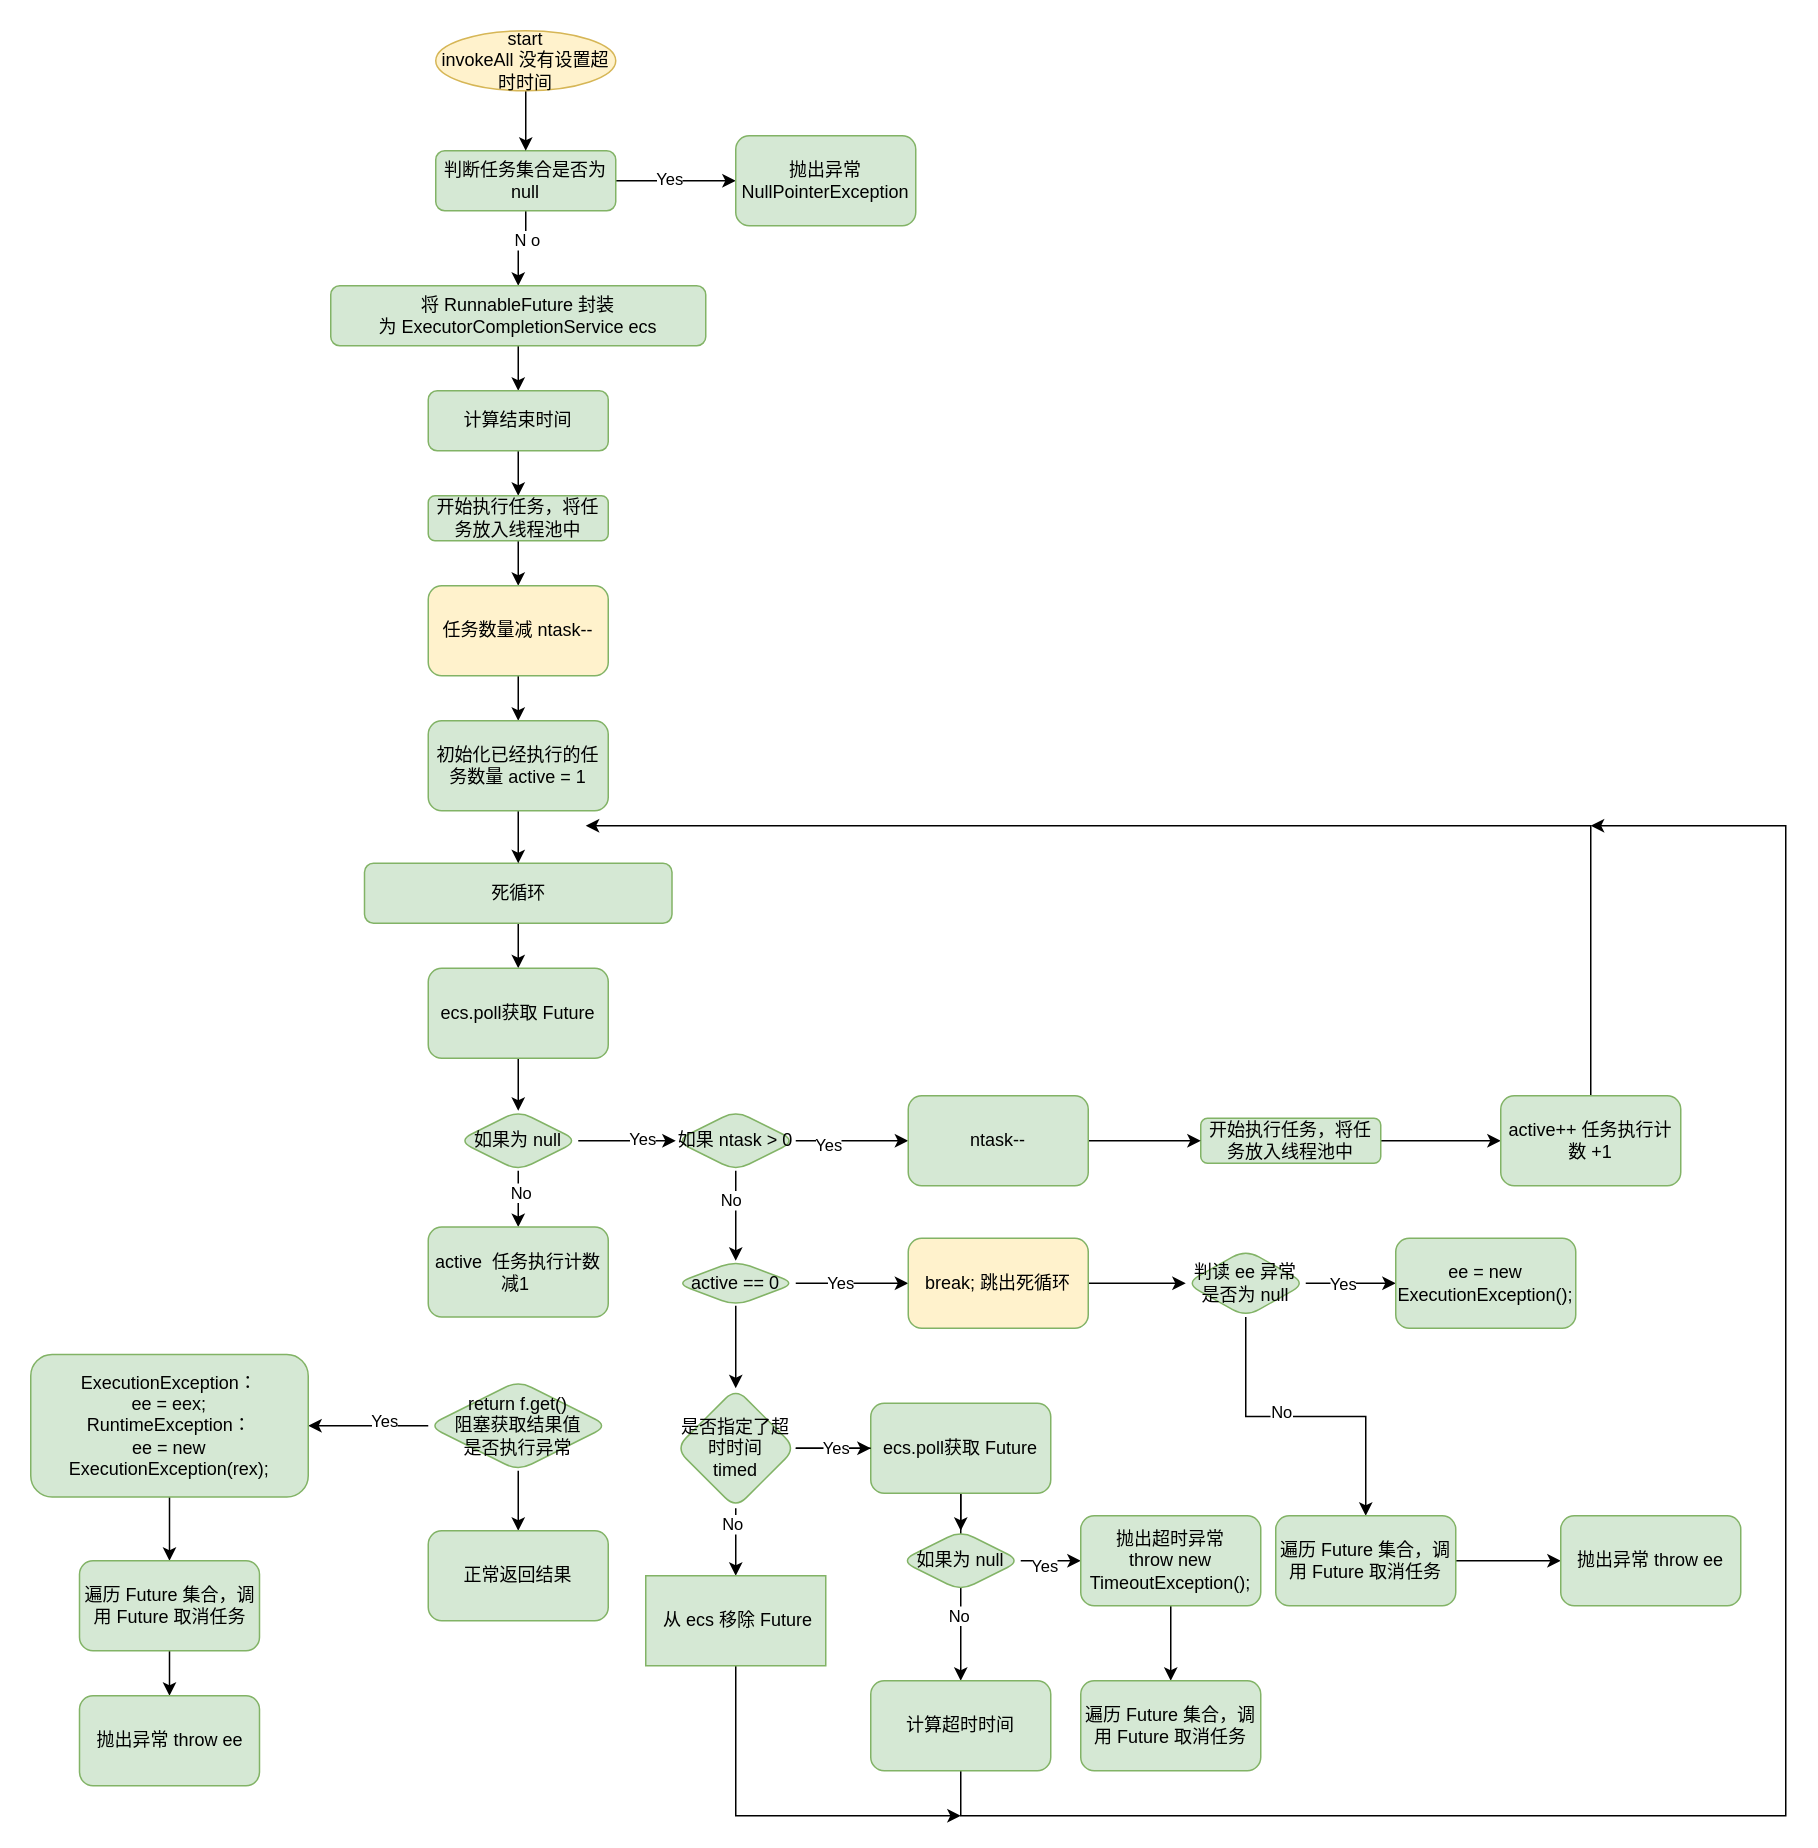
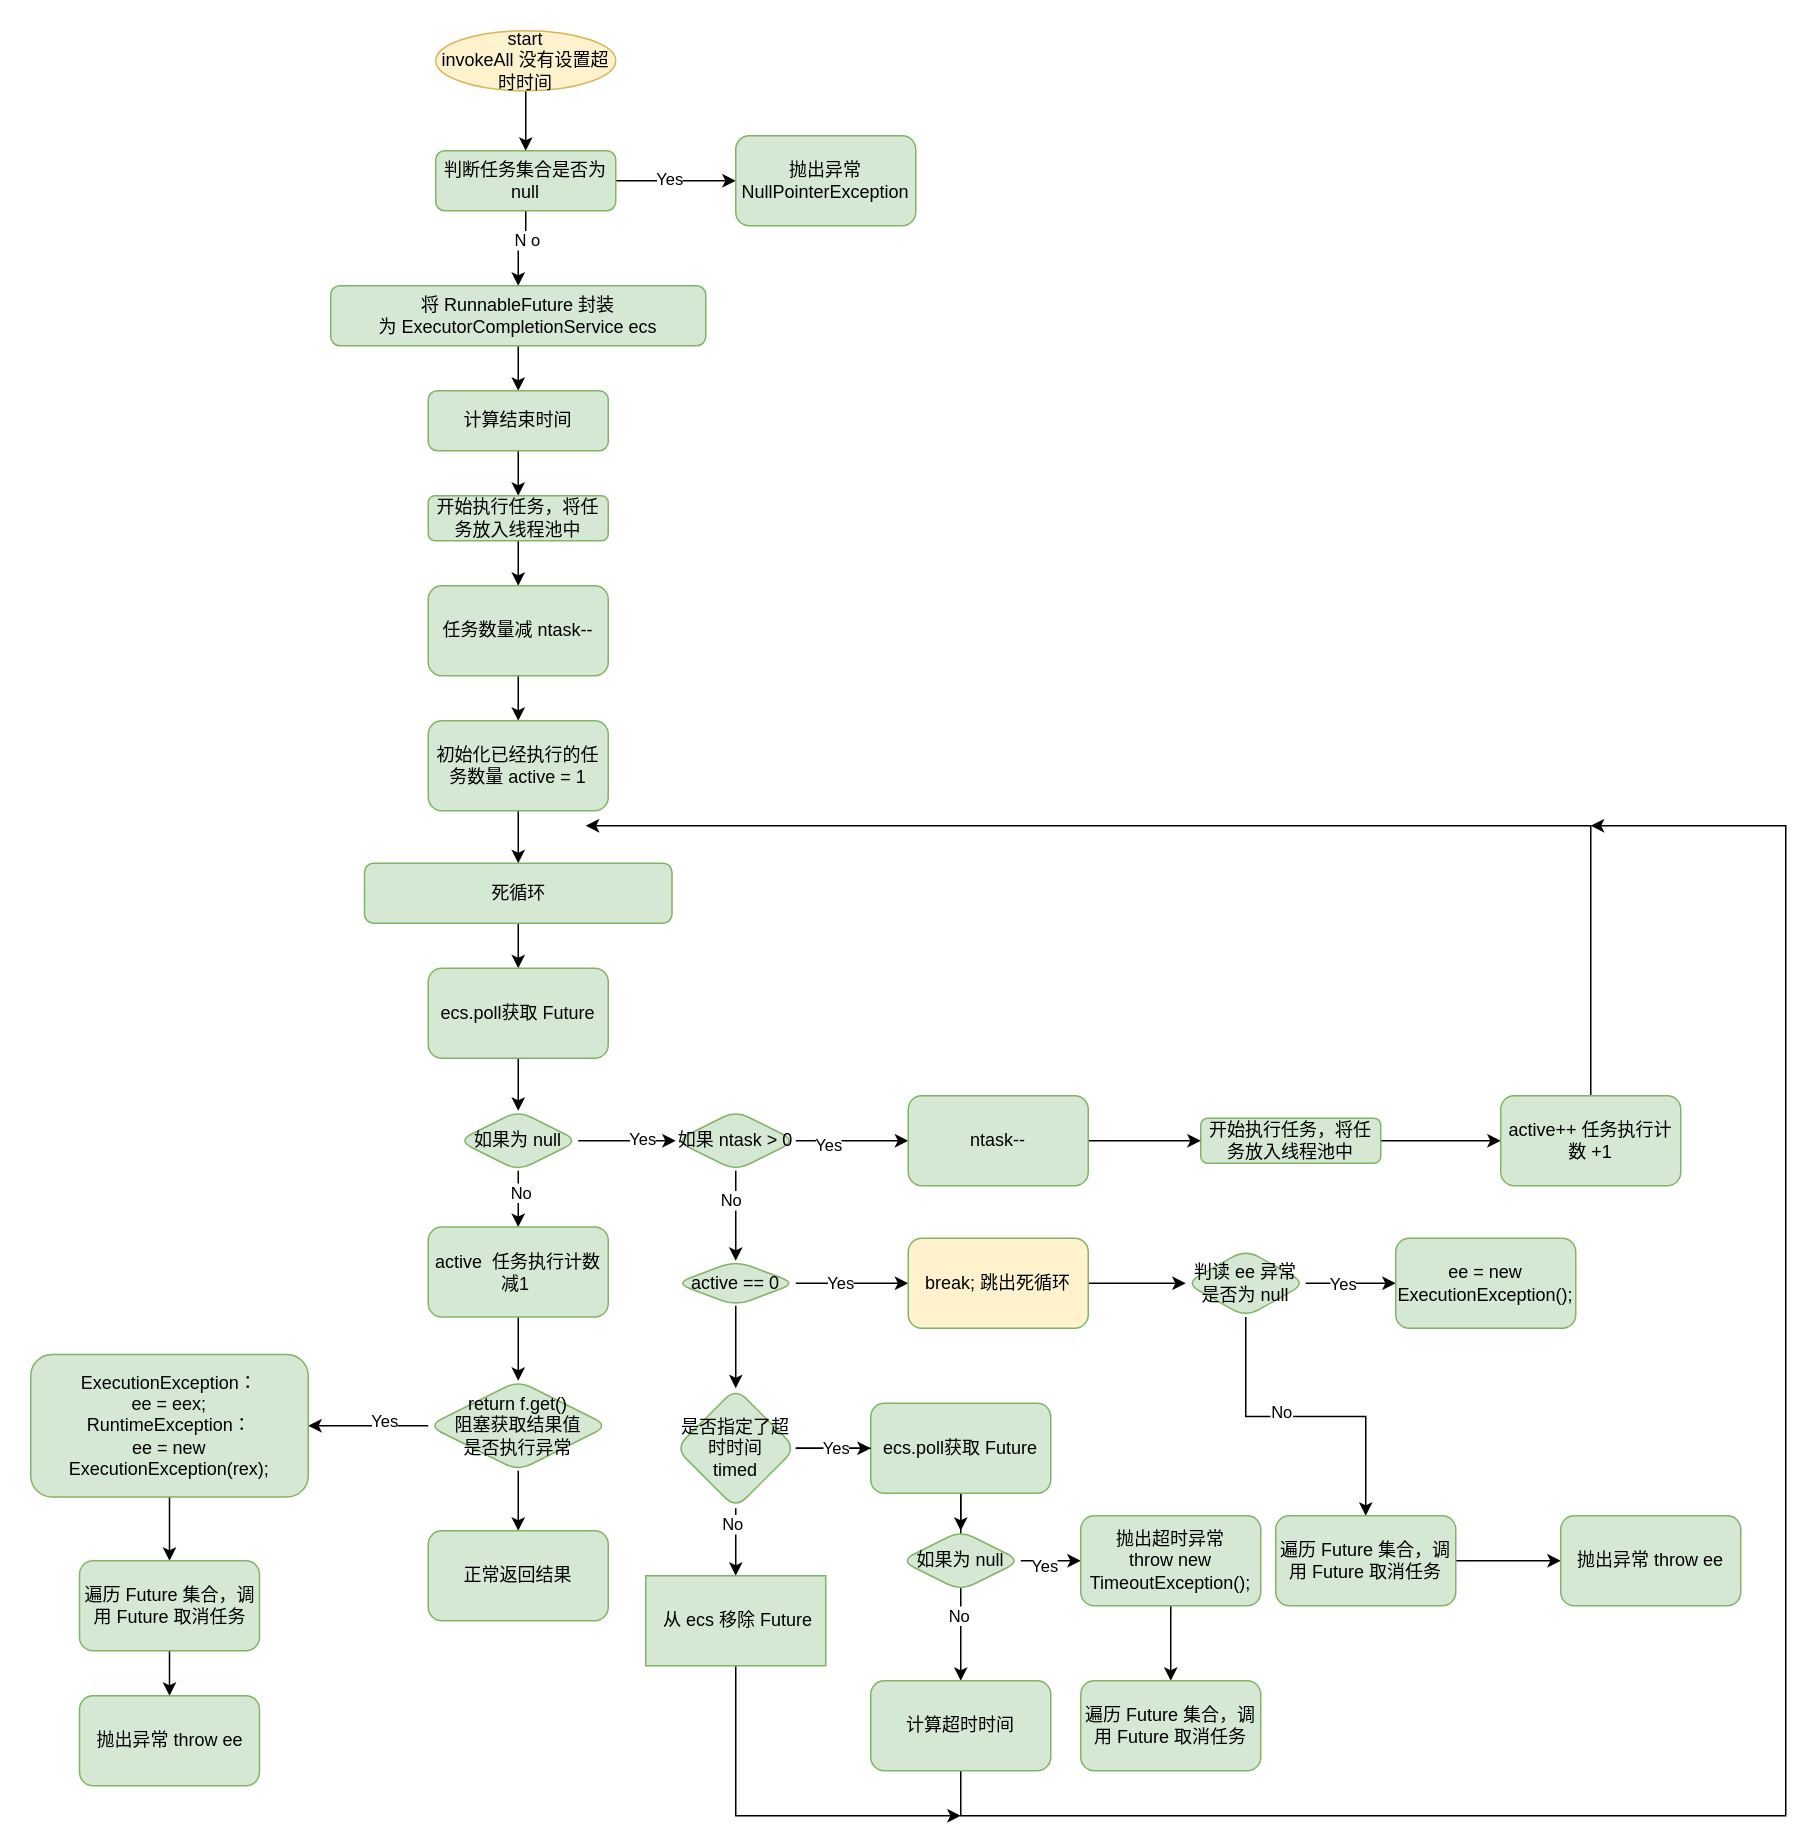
- <mxCell id="21" value="任务数量减 ntask--" style="whiteSpace=wrap;html=1;fillColor=#fff2cc;strokeColor=#82b366;rounded=1;" vertex="1" parent="1"><mxGeometry x="285" y="390" width="120" height="60" as="geometry" /></mxCell>
+ <mxCell id="21" value="任务数量减 ntask--" style="whiteSpace=wrap;html=1;fillColor=#d5e8d4;strokeColor=#82b366;rounded=1;" vertex="1" parent="1"><mxGeometry x="285" y="390" width="120" height="60" as="geometry" /></mxCell>
+ <mxCell id="75" value="" style="edgeStyle=orthogonalEdgeStyle;rounded=0;orthogonalLoop=1;jettySize=auto;html=1;" edge="1" parent="1" source="76" target="80"><mxGeometry relative="1" as="geometry" /></mxCell>
